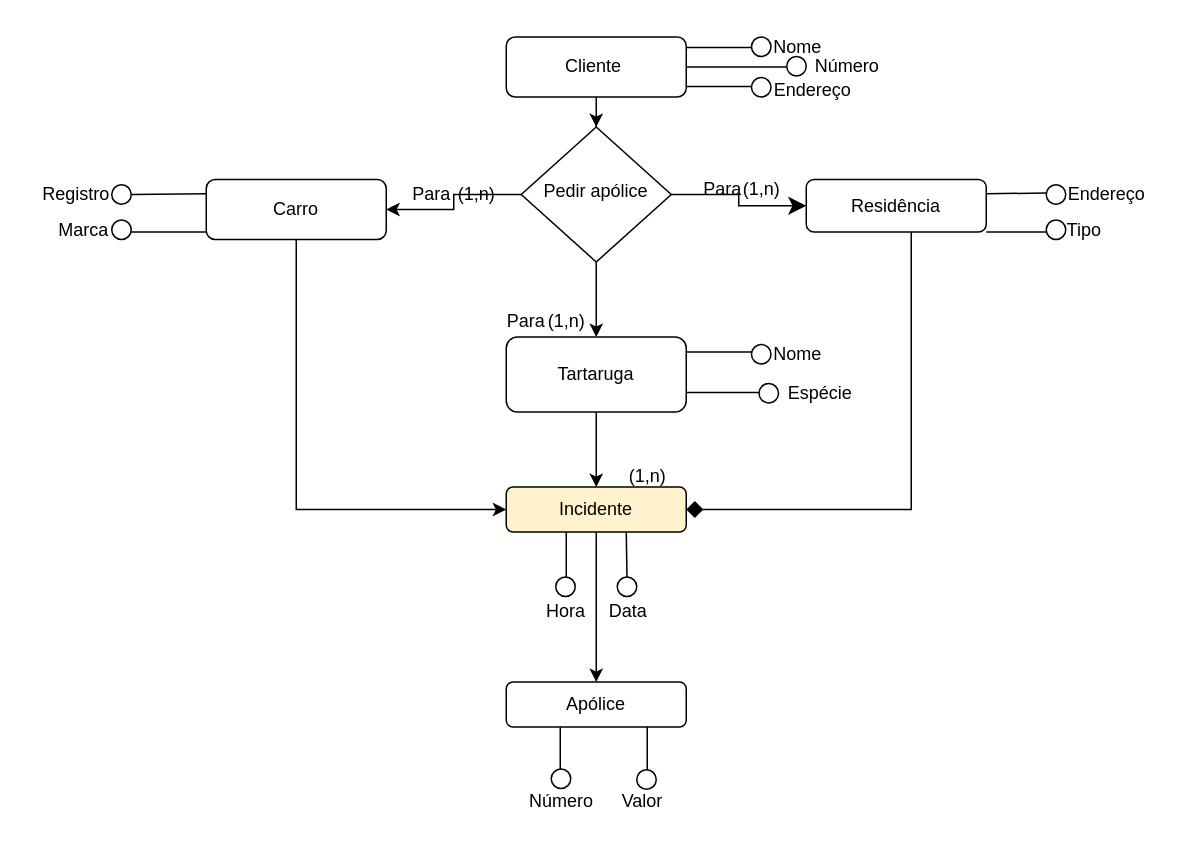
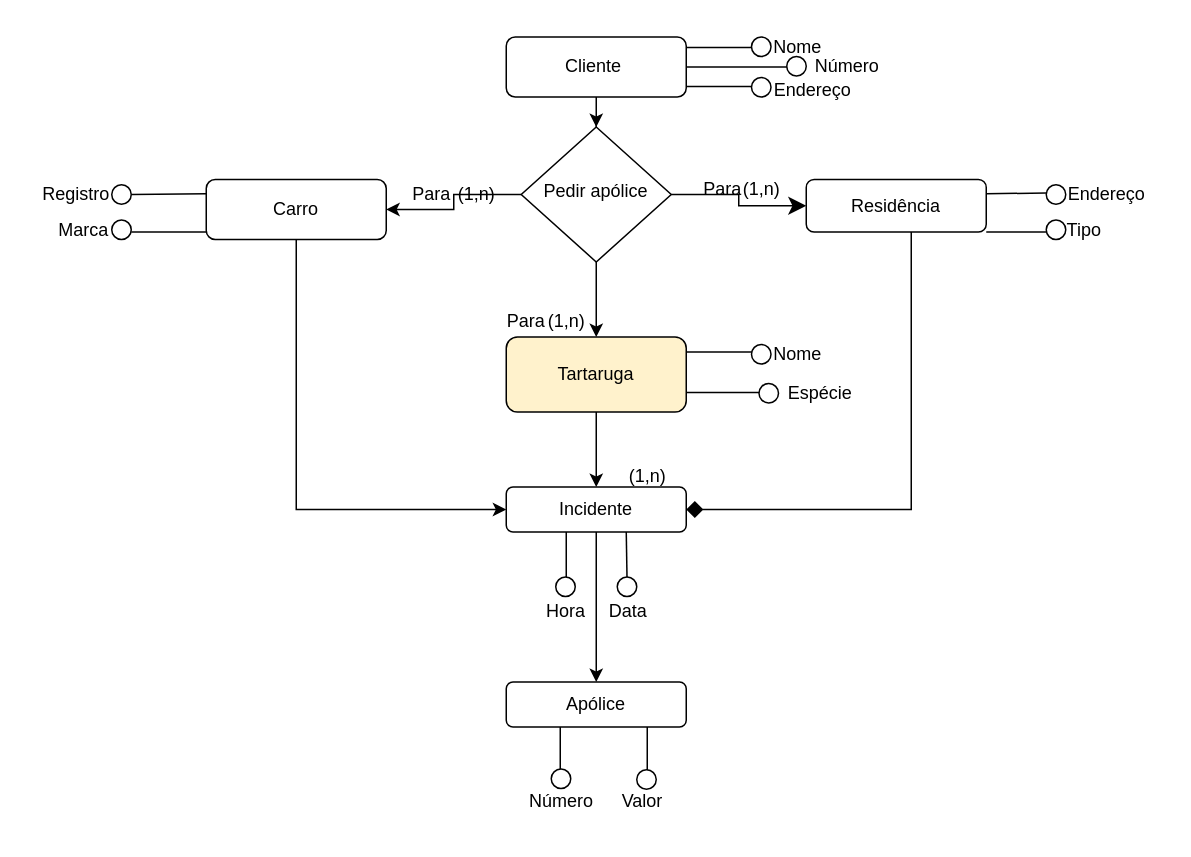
- <mxCell id="11" value="Tartaruga" style="rounded=1;whiteSpace=wrap;html=1;fontSize=12;glass=0;strokeWidth=1;shadow=0;" parent="1" vertex="1"><mxGeometry x="337" y="224" width="120" height="50" as="geometry" /></mxCell>
+ <mxCell id="11" value="Tartaruga" style="rounded=1;whiteSpace=wrap;html=1;fontSize=12;glass=0;strokeWidth=1;shadow=0;fillColor=#fff2cc;" parent="1" vertex="1"><mxGeometry x="337" y="224" width="120" height="50" as="geometry" /></mxCell>
- <mxCell id="21" value="Incidente" style="whiteSpace=wrap;html=1;rounded=1;glass=0;strokeWidth=1;shadow=0;fillColor=#fff2cc;" parent="1" vertex="1"><mxGeometry x="337" y="324" width="120" height="30" as="geometry" /></mxCell>
+ <mxCell id="21" value="Incidente" style="whiteSpace=wrap;html=1;rounded=1;glass=0;strokeWidth=1;shadow=0;" parent="1" vertex="1"><mxGeometry x="337" y="324" width="120" height="30" as="geometry" /></mxCell>
